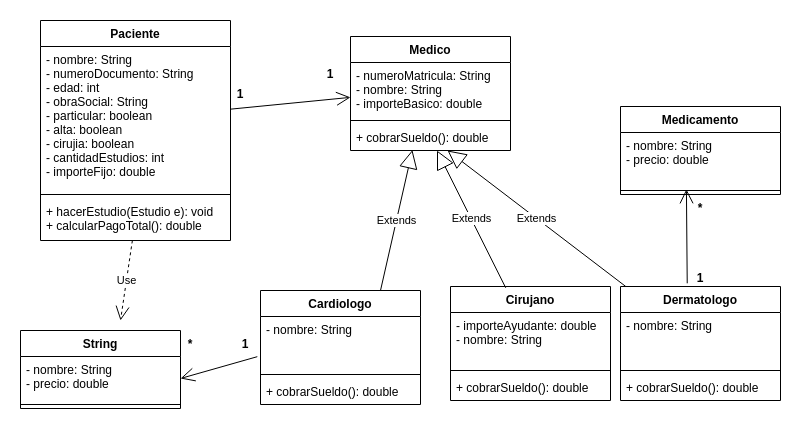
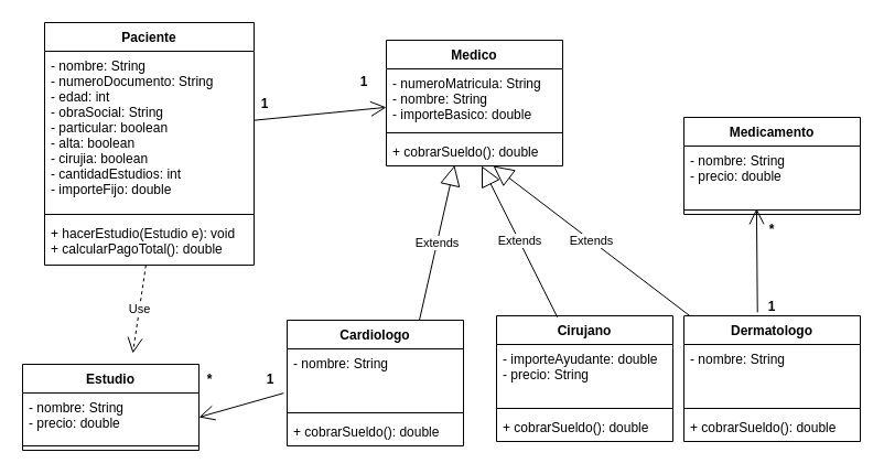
- <mxCell id="24" value="- importeAyudante: double&#10;- nombre: String" style="text;strokeColor=none;fillColor=none;align=left;verticalAlign=top;spacingLeft=4;spacingRight=4;overflow=hidden;rotatable=0;points=[[0,0.5],[1,0.5]];portConstraint=eastwest;" vertex="1" parent="23"><mxGeometry y="26" width="160" height="54" as="geometry" /></mxCell>
+ <mxCell id="24" value="- importeAyudante: double&#10;- precio: String" style="text;strokeColor=none;fillColor=none;align=left;verticalAlign=top;spacingLeft=4;spacingRight=4;overflow=hidden;rotatable=0;points=[[0,0.5],[1,0.5]];portConstraint=eastwest;" vertex="1" parent="23"><mxGeometry y="26" width="160" height="54" as="geometry" /></mxCell>
- <mxCell id="10" value="String" style="swimlane;fontStyle=1;align=center;verticalAlign=top;childLayout=stackLayout;horizontal=1;startSize=26;horizontalStack=0;resizeParent=1;resizeParentMax=0;resizeLast=0;collapsible=1;marginBottom=0;" vertex="1" parent="1"><mxGeometry x="20" y="330" width="160" height="78" as="geometry" /></mxCell>
+ <mxCell id="10" value="Estudio" style="swimlane;fontStyle=1;align=center;verticalAlign=top;childLayout=stackLayout;horizontal=1;startSize=26;horizontalStack=0;resizeParent=1;resizeParentMax=0;resizeLast=0;collapsible=1;marginBottom=0;" vertex="1" parent="1"><mxGeometry x="20" y="330" width="160" height="78" as="geometry" /></mxCell>
